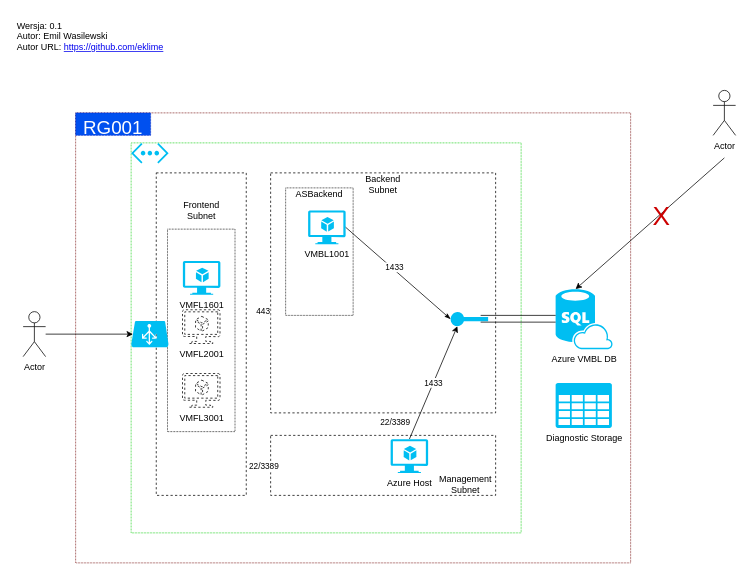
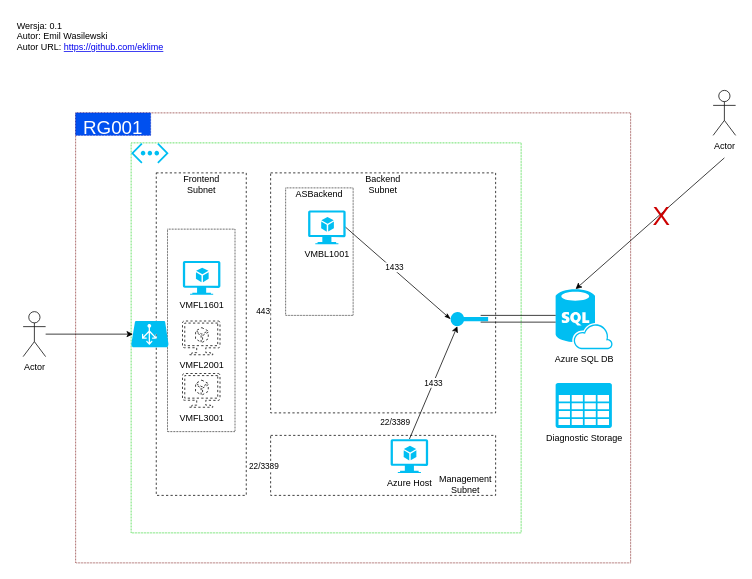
- <mxCell id="31" value="Frontend Subnet" style="text;html=1;strokeColor=none;fillColor=none;align=center;verticalAlign=middle;whiteSpace=wrap;" parent="1" vertex="1"><mxGeometry x="242.5" y="265" width="50" height="30" as="geometry" /></mxCell>
+ <mxCell id="31" value="Frontend Subnet" style="text;html=1;strokeColor=none;fillColor=none;align=center;verticalAlign=middle;whiteSpace=wrap;" parent="1" vertex="1"><mxGeometry x="242.5" y="230" width="50" height="30" as="geometry" /></mxCell>
- <mxCell id="15" value="VMFL2001" style="verticalLabelPosition=bottom;html=1;verticalAlign=top;align=center;shape=mxgraph.azure.virtual_machine_feature;pointerEvents=1;fillColor=none;dashed=1;perimeterSpacing=0;" parent="1" vertex="1"><mxGeometry x="242.5" y="412.5" width="50" height="45" as="geometry" /></mxCell>
+ <mxCell id="15" value="VMFL2001" style="verticalLabelPosition=bottom;html=1;verticalAlign=top;align=center;shape=mxgraph.azure.virtual_machine_feature;pointerEvents=1;fillColor=none;dashed=1;perimeterSpacing=0;" parent="1" vertex="1"><mxGeometry x="242.5" y="427.5" width="50" height="45" as="geometry" /></mxCell>
- <mxCell id="20" value="Azure VMBL DB" style="verticalLabelPosition=bottom;html=1;verticalAlign=top;align=center;strokeColor=none;fillColor=#00BEF2;shape=mxgraph.azure.sql_database_sql_azure;" parent="1" vertex="1"><mxGeometry x="740" y="385" width="76" height="80" as="geometry" /></mxCell>
+ <mxCell id="20" value="Azure SQL DB" style="verticalLabelPosition=bottom;html=1;verticalAlign=top;align=center;strokeColor=none;fillColor=#00BEF2;shape=mxgraph.azure.sql_database_sql_azure;" parent="1" vertex="1"><mxGeometry x="740" y="385" width="76" height="80" as="geometry" /></mxCell>
